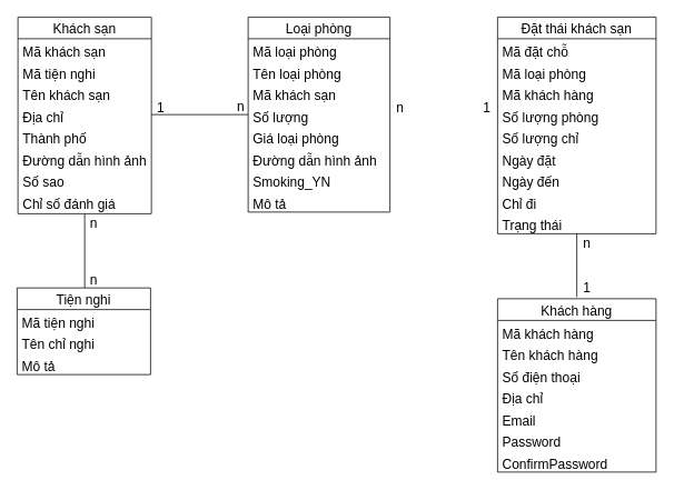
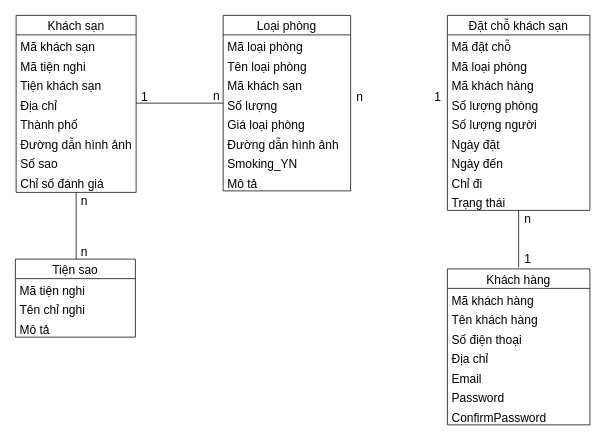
- <mxCell id="21" value="Đặt thái khách sạn" style="swimlane;fontStyle=0;childLayout=stackLayout;horizontal=1;startSize=26;fillColor=none;horizontalStack=0;resizeParent=1;resizeParentMax=0;resizeLast=0;collapsible=1;marginBottom=0;fontSize=16;" vertex="1" parent="1"><mxGeometry x="596" y="20" width="190" height="260" as="geometry" /></mxCell>
+ <mxCell id="21" value="Đặt chỗ khách sạn" style="swimlane;fontStyle=0;childLayout=stackLayout;horizontal=1;startSize=26;fillColor=none;horizontalStack=0;resizeParent=1;resizeParentMax=0;resizeLast=0;collapsible=1;marginBottom=0;fontSize=16;" vertex="1" parent="1"><mxGeometry x="596" y="20" width="190" height="260" as="geometry" /></mxCell>
- <mxCell id="5" value="Tên khách sạn" style="text;strokeColor=none;fillColor=none;align=left;verticalAlign=top;spacingLeft=4;spacingRight=4;overflow=hidden;rotatable=0;points=[[0,0.5],[1,0.5]];portConstraint=eastwest;fontSize=16;" vertex="1" parent="2"><mxGeometry y="78" width="160" height="26" as="geometry" /></mxCell>
+ <mxCell id="5" value="Tiện khách sạn" style="text;strokeColor=none;fillColor=none;align=left;verticalAlign=top;spacingLeft=4;spacingRight=4;overflow=hidden;rotatable=0;points=[[0,0.5],[1,0.5]];portConstraint=eastwest;fontSize=16;" vertex="1" parent="2"><mxGeometry y="78" width="160" height="26" as="geometry" /></mxCell>
- <mxCell id="26" value="Số lượng chỉ" style="text;strokeColor=none;fillColor=none;align=left;verticalAlign=top;spacingLeft=4;spacingRight=4;overflow=hidden;rotatable=0;points=[[0,0.5],[1,0.5]];portConstraint=eastwest;fontSize=16;" vertex="1" parent="21"><mxGeometry y="130" width="190" height="26" as="geometry" /></mxCell>
+ <mxCell id="26" value="Số lượng người" style="text;strokeColor=none;fillColor=none;align=left;verticalAlign=top;spacingLeft=4;spacingRight=4;overflow=hidden;rotatable=0;points=[[0,0.5],[1,0.5]];portConstraint=eastwest;fontSize=16;" vertex="1" parent="21"><mxGeometry y="130" width="190" height="26" as="geometry" /></mxCell>
- <mxCell id="39" value="Tiện nghi" style="swimlane;fontStyle=0;childLayout=stackLayout;horizontal=1;startSize=26;fillColor=none;horizontalStack=0;resizeParent=1;resizeParentMax=0;resizeLast=0;collapsible=1;marginBottom=0;fontSize=16;" vertex="1" parent="1"><mxGeometry x="20" y="345" width="160" height="104" as="geometry" /></mxCell>
+ <mxCell id="39" value="Tiện sao" style="swimlane;fontStyle=0;childLayout=stackLayout;horizontal=1;startSize=26;fillColor=none;horizontalStack=0;resizeParent=1;resizeParentMax=0;resizeLast=0;collapsible=1;marginBottom=0;fontSize=16;" vertex="1" parent="1"><mxGeometry x="20" y="345" width="160" height="104" as="geometry" /></mxCell>
